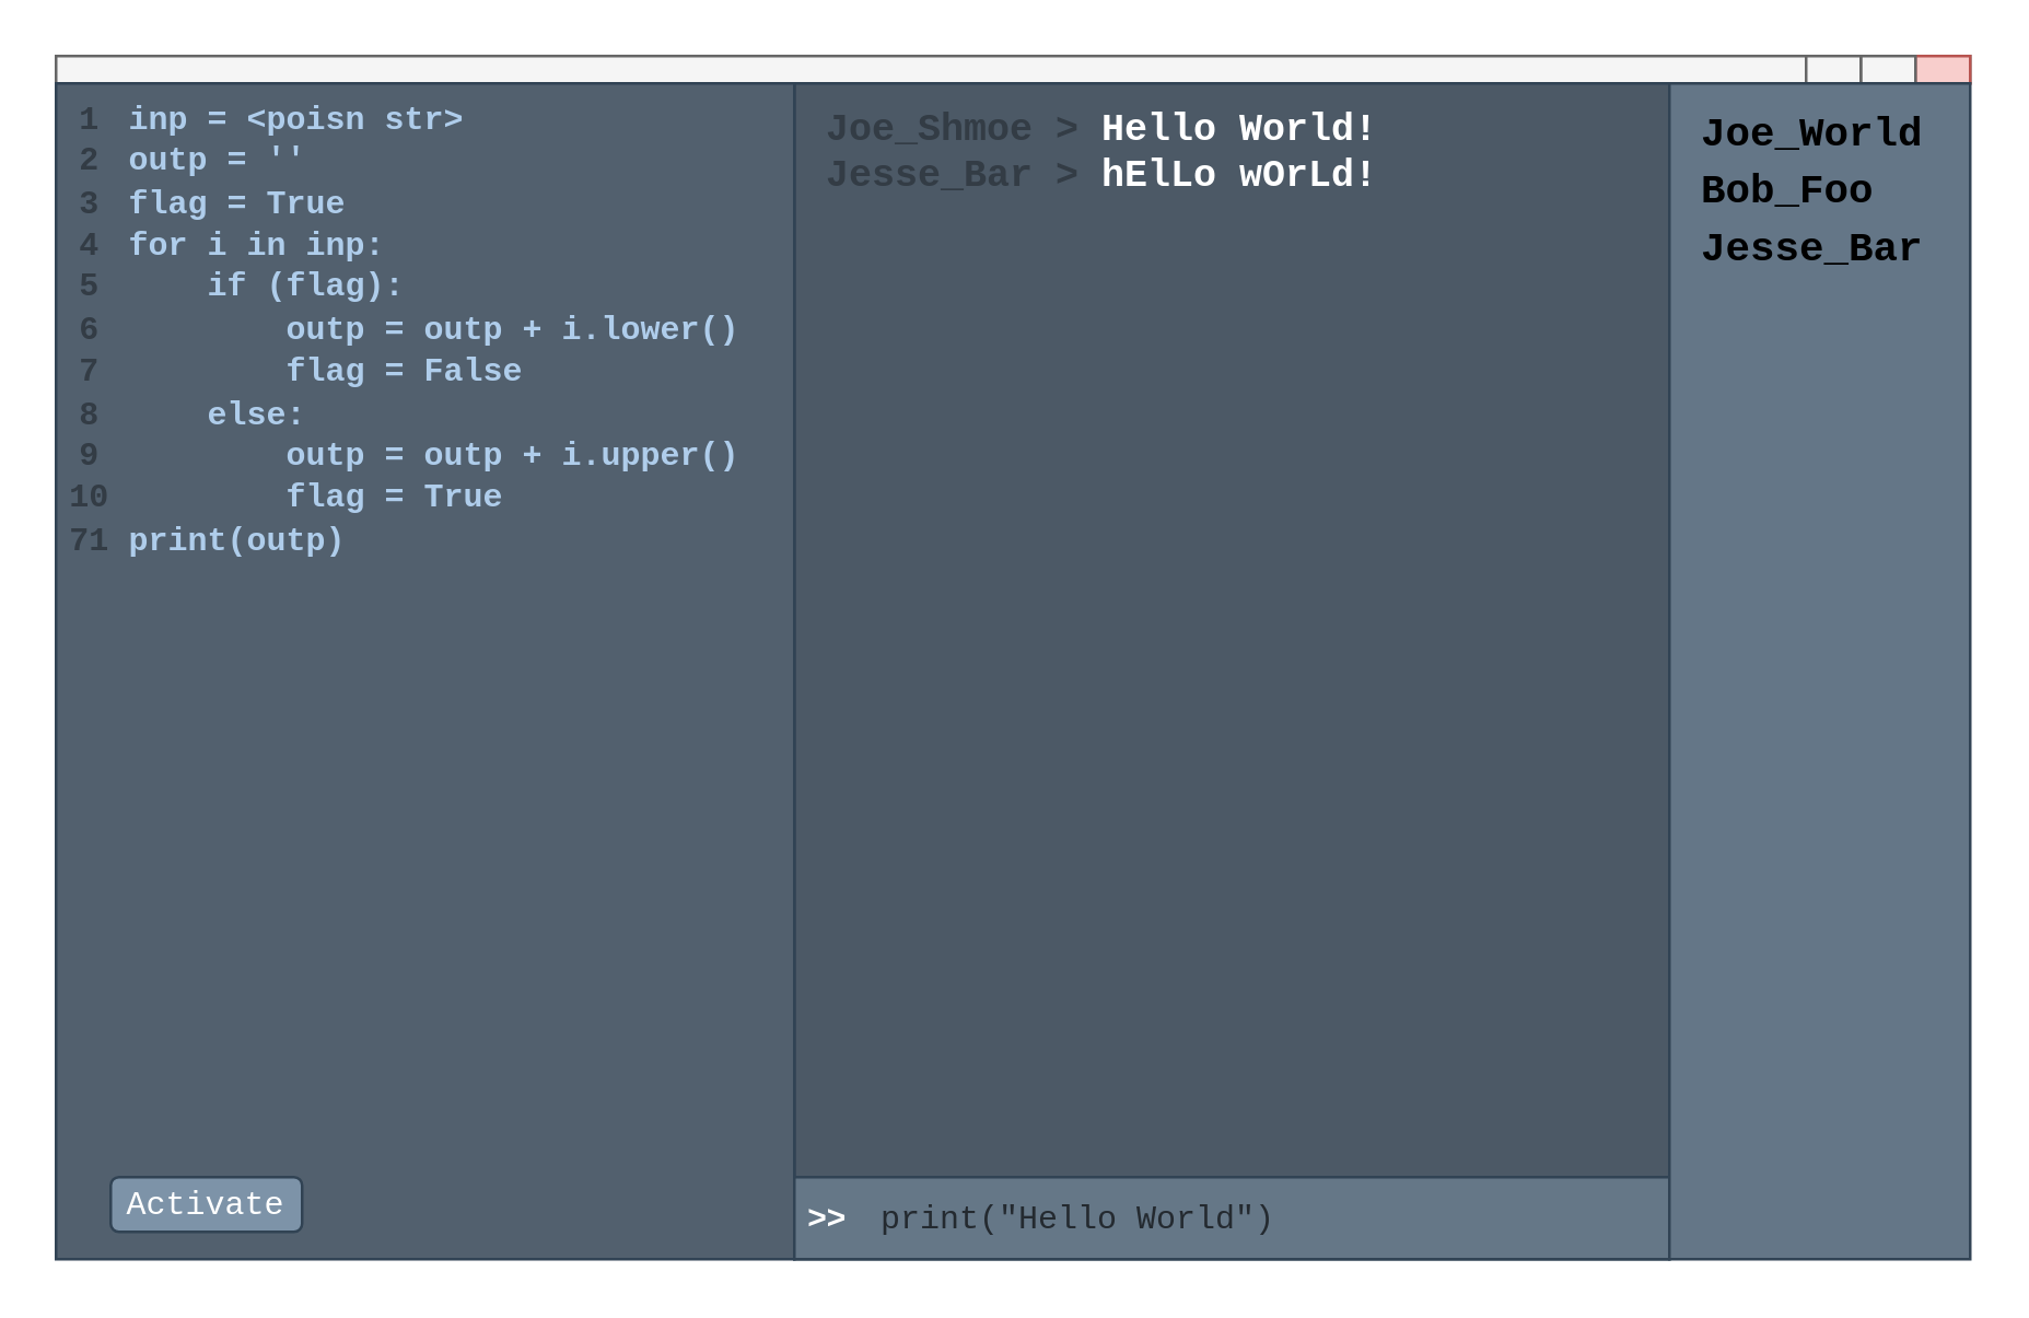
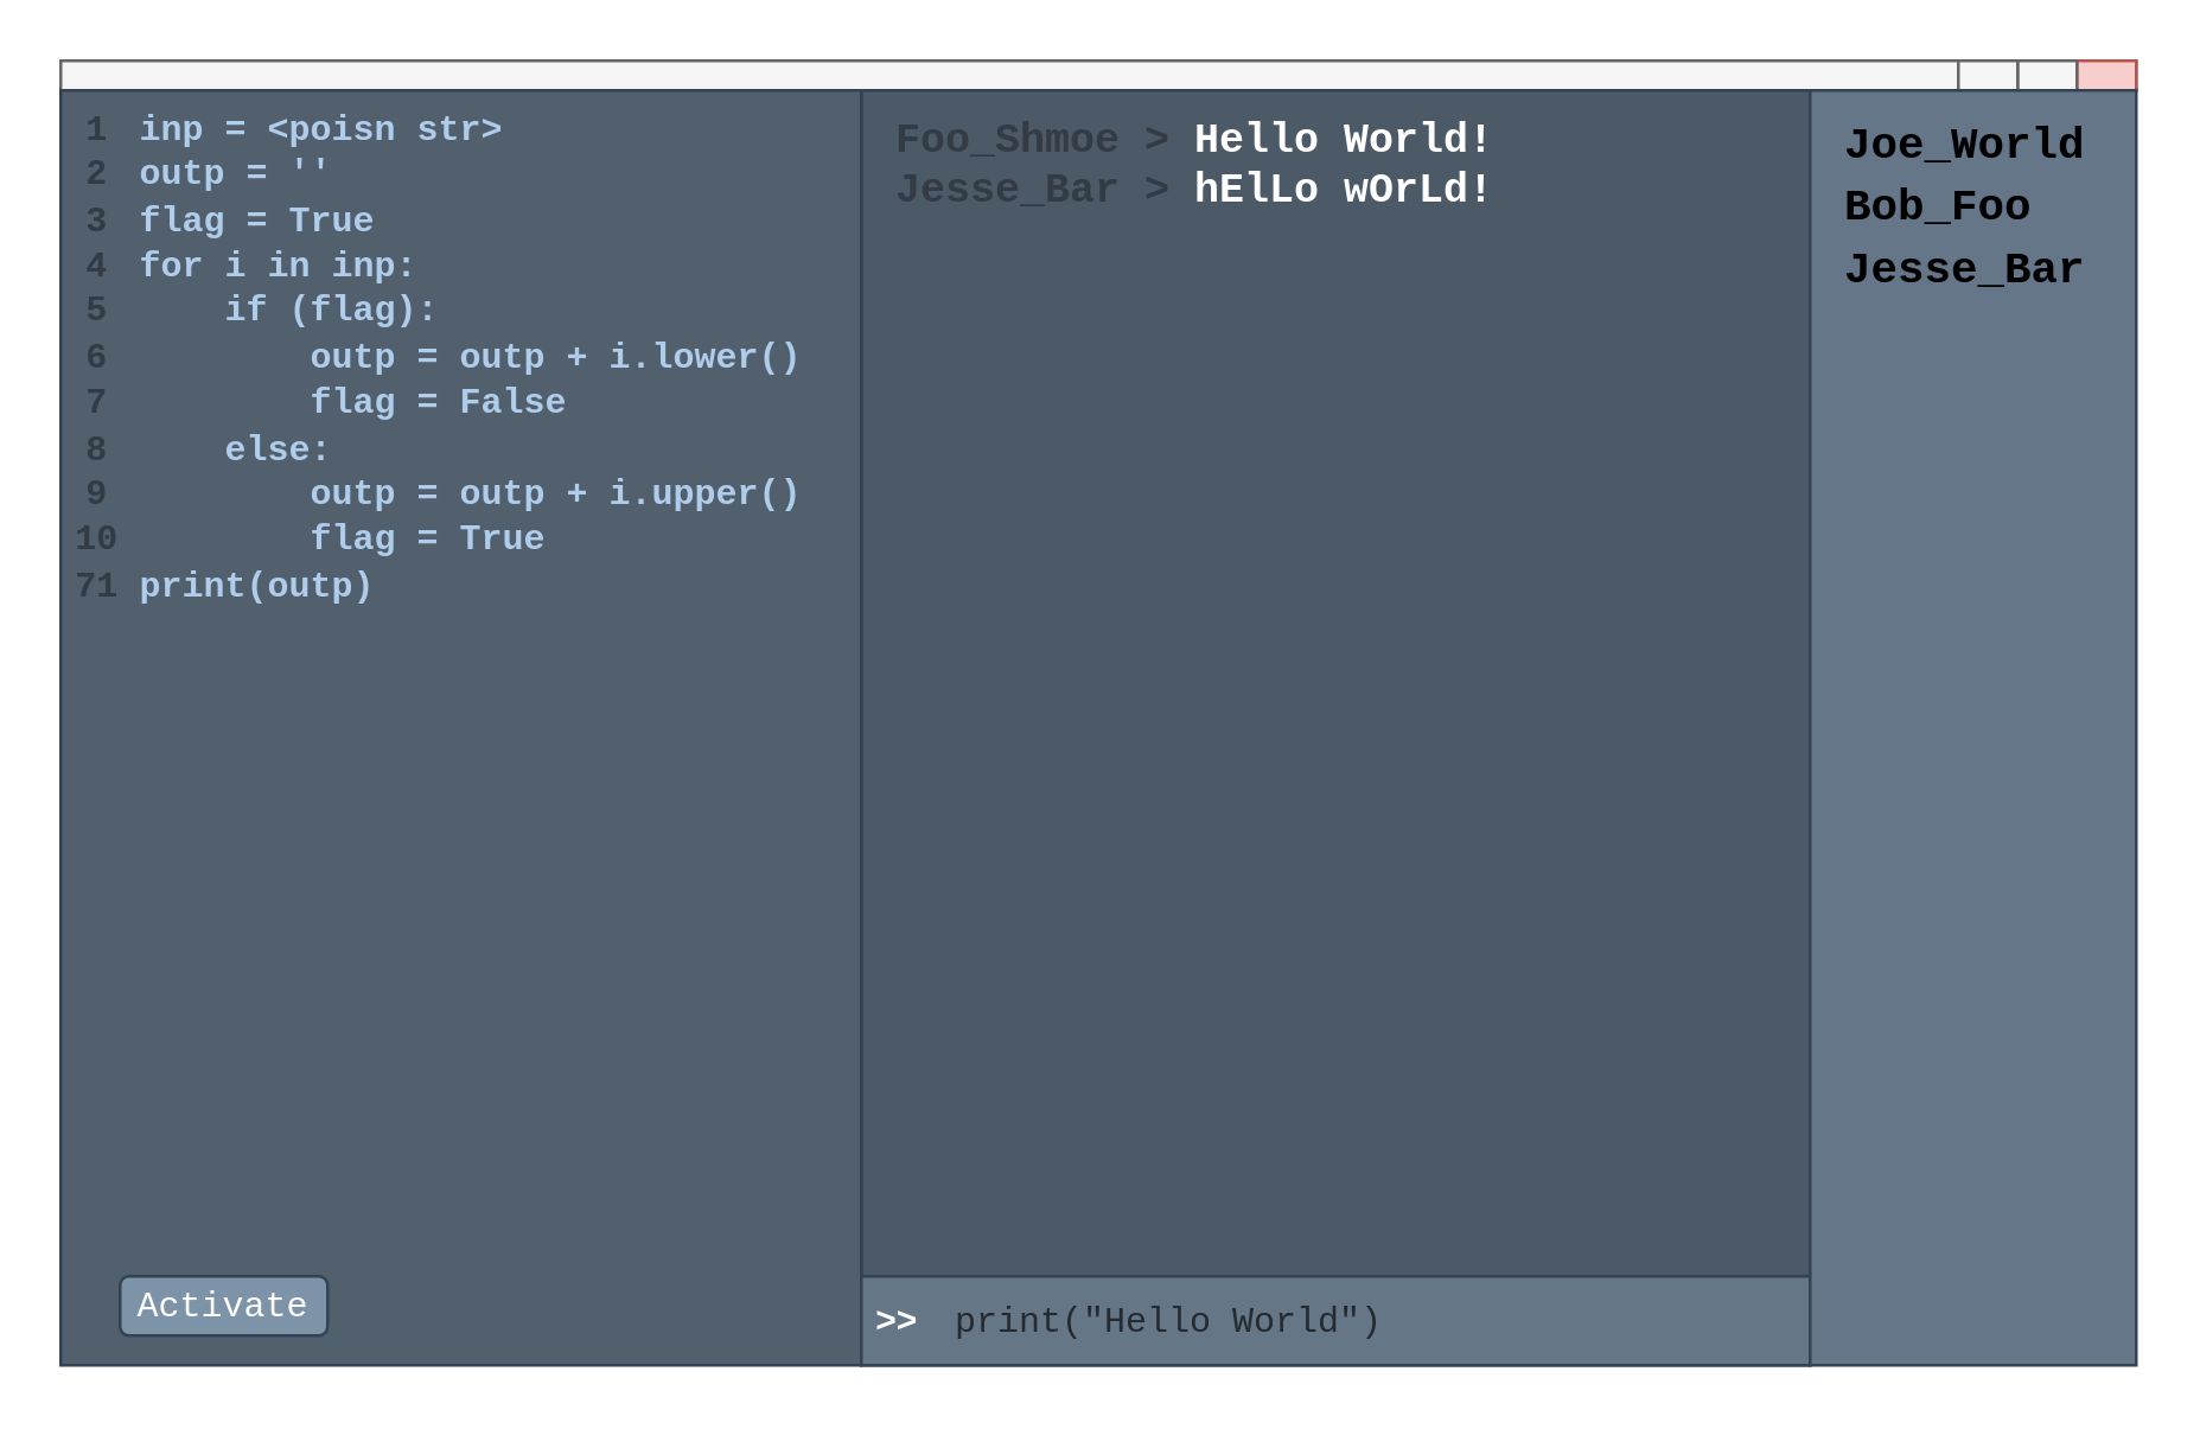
- <mxCell id="13" value="&lt;font face=&quot;Courier New&quot; style=&quot;font-size: 14px&quot;&gt;&lt;b&gt;&lt;font color=&quot;#333c45&quot; style=&quot;font-size: 14px&quot;&gt;Joe_Shmoe &amp;gt;&lt;/font&gt;&lt;font color=&quot;#ffffff&quot; style=&quot;font-size: 14px&quot;&gt; Hello World!&lt;/font&gt;&lt;br&gt;&lt;font color=&quot;#333c45&quot; style=&quot;font-size: 14px&quot;&gt;Jesse_Bar &amp;gt;&lt;/font&gt;&lt;font color=&quot;#ffffff&quot; style=&quot;font-size: 14px&quot;&gt; hElLo wOrLd!&lt;/font&gt;&lt;br&gt;&lt;/b&gt;&lt;/font&gt;" style="text;html=1;strokeColor=none;fillColor=none;align=left;verticalAlign=middle;whiteSpace=wrap;rounded=0;" vertex="1" parent="1"><mxGeometry x="300" y="40" width="280" height="29" as="geometry" /></mxCell>
+ <mxCell id="13" value="&lt;font face=&quot;Courier New&quot; style=&quot;font-size: 14px&quot;&gt;&lt;b&gt;&lt;font color=&quot;#333c45&quot; style=&quot;font-size: 14px&quot;&gt;Foo_Shmoe &amp;gt;&lt;/font&gt;&lt;font color=&quot;#ffffff&quot; style=&quot;font-size: 14px&quot;&gt; Hello World!&lt;/font&gt;&lt;br&gt;&lt;font color=&quot;#333c45&quot; style=&quot;font-size: 14px&quot;&gt;Jesse_Bar &amp;gt;&lt;/font&gt;&lt;font color=&quot;#ffffff&quot; style=&quot;font-size: 14px&quot;&gt; hElLo wOrLd!&lt;/font&gt;&lt;br&gt;&lt;/b&gt;&lt;/font&gt;" style="text;html=1;strokeColor=none;fillColor=none;align=left;verticalAlign=middle;whiteSpace=wrap;rounded=0;" vertex="1" parent="1"><mxGeometry x="300" y="40" width="280" height="29" as="geometry" /></mxCell>
